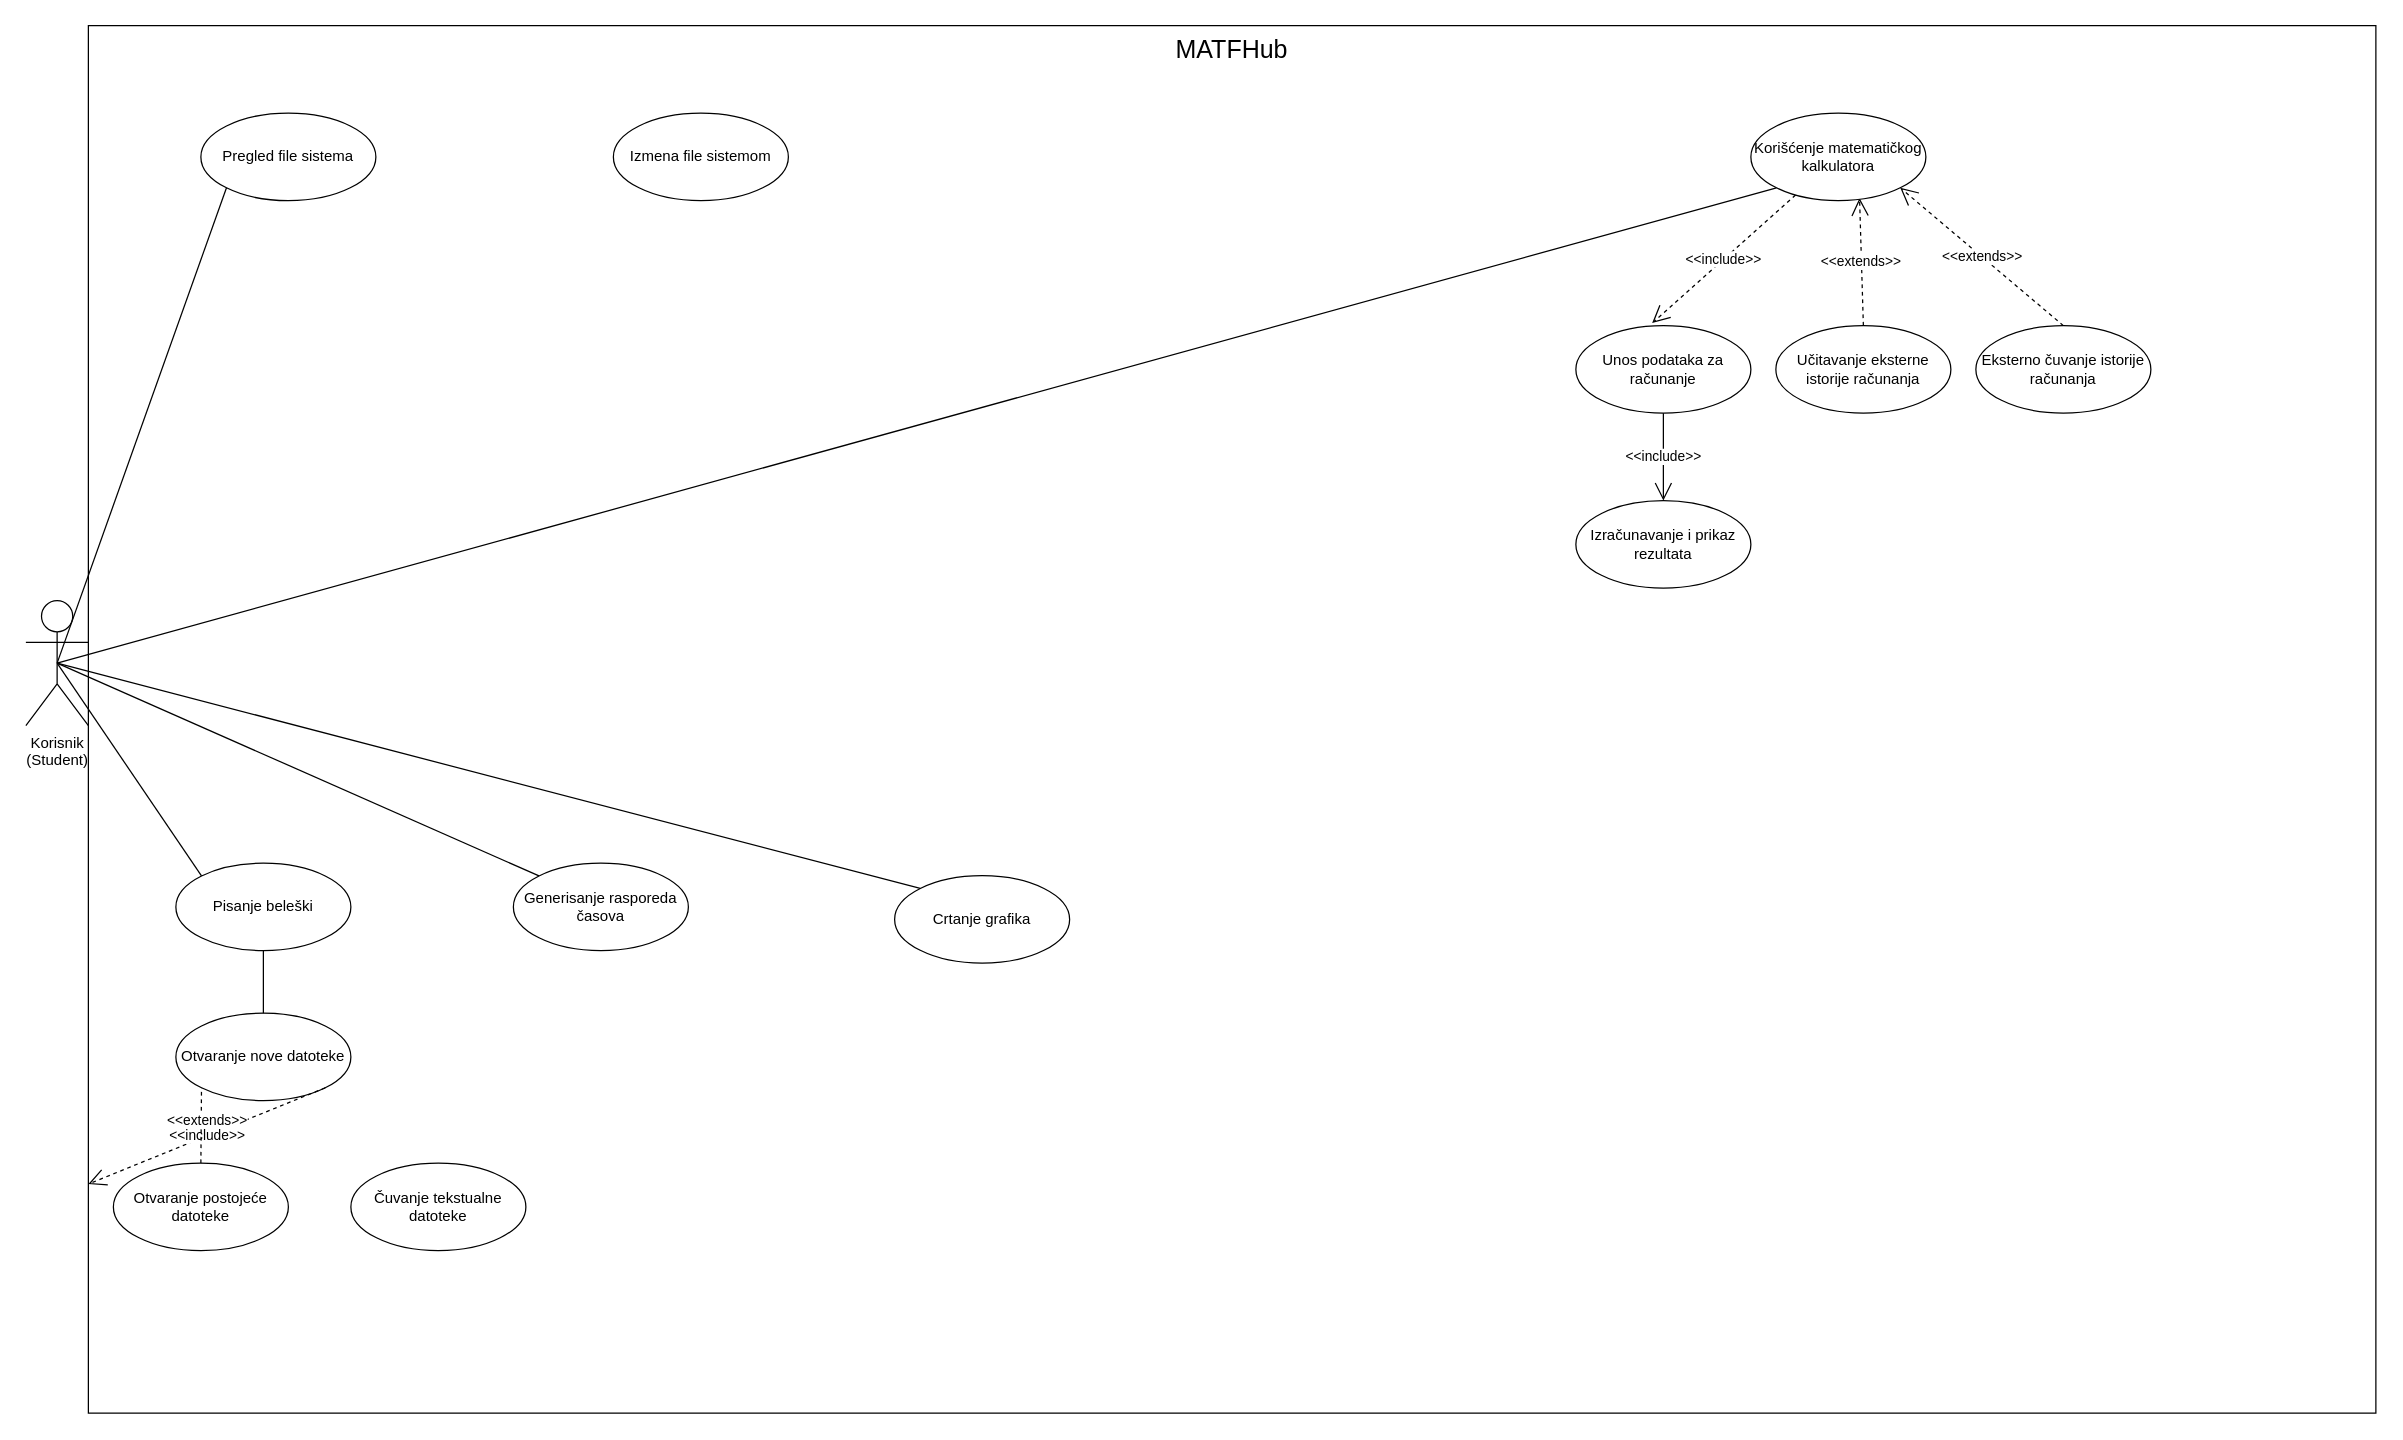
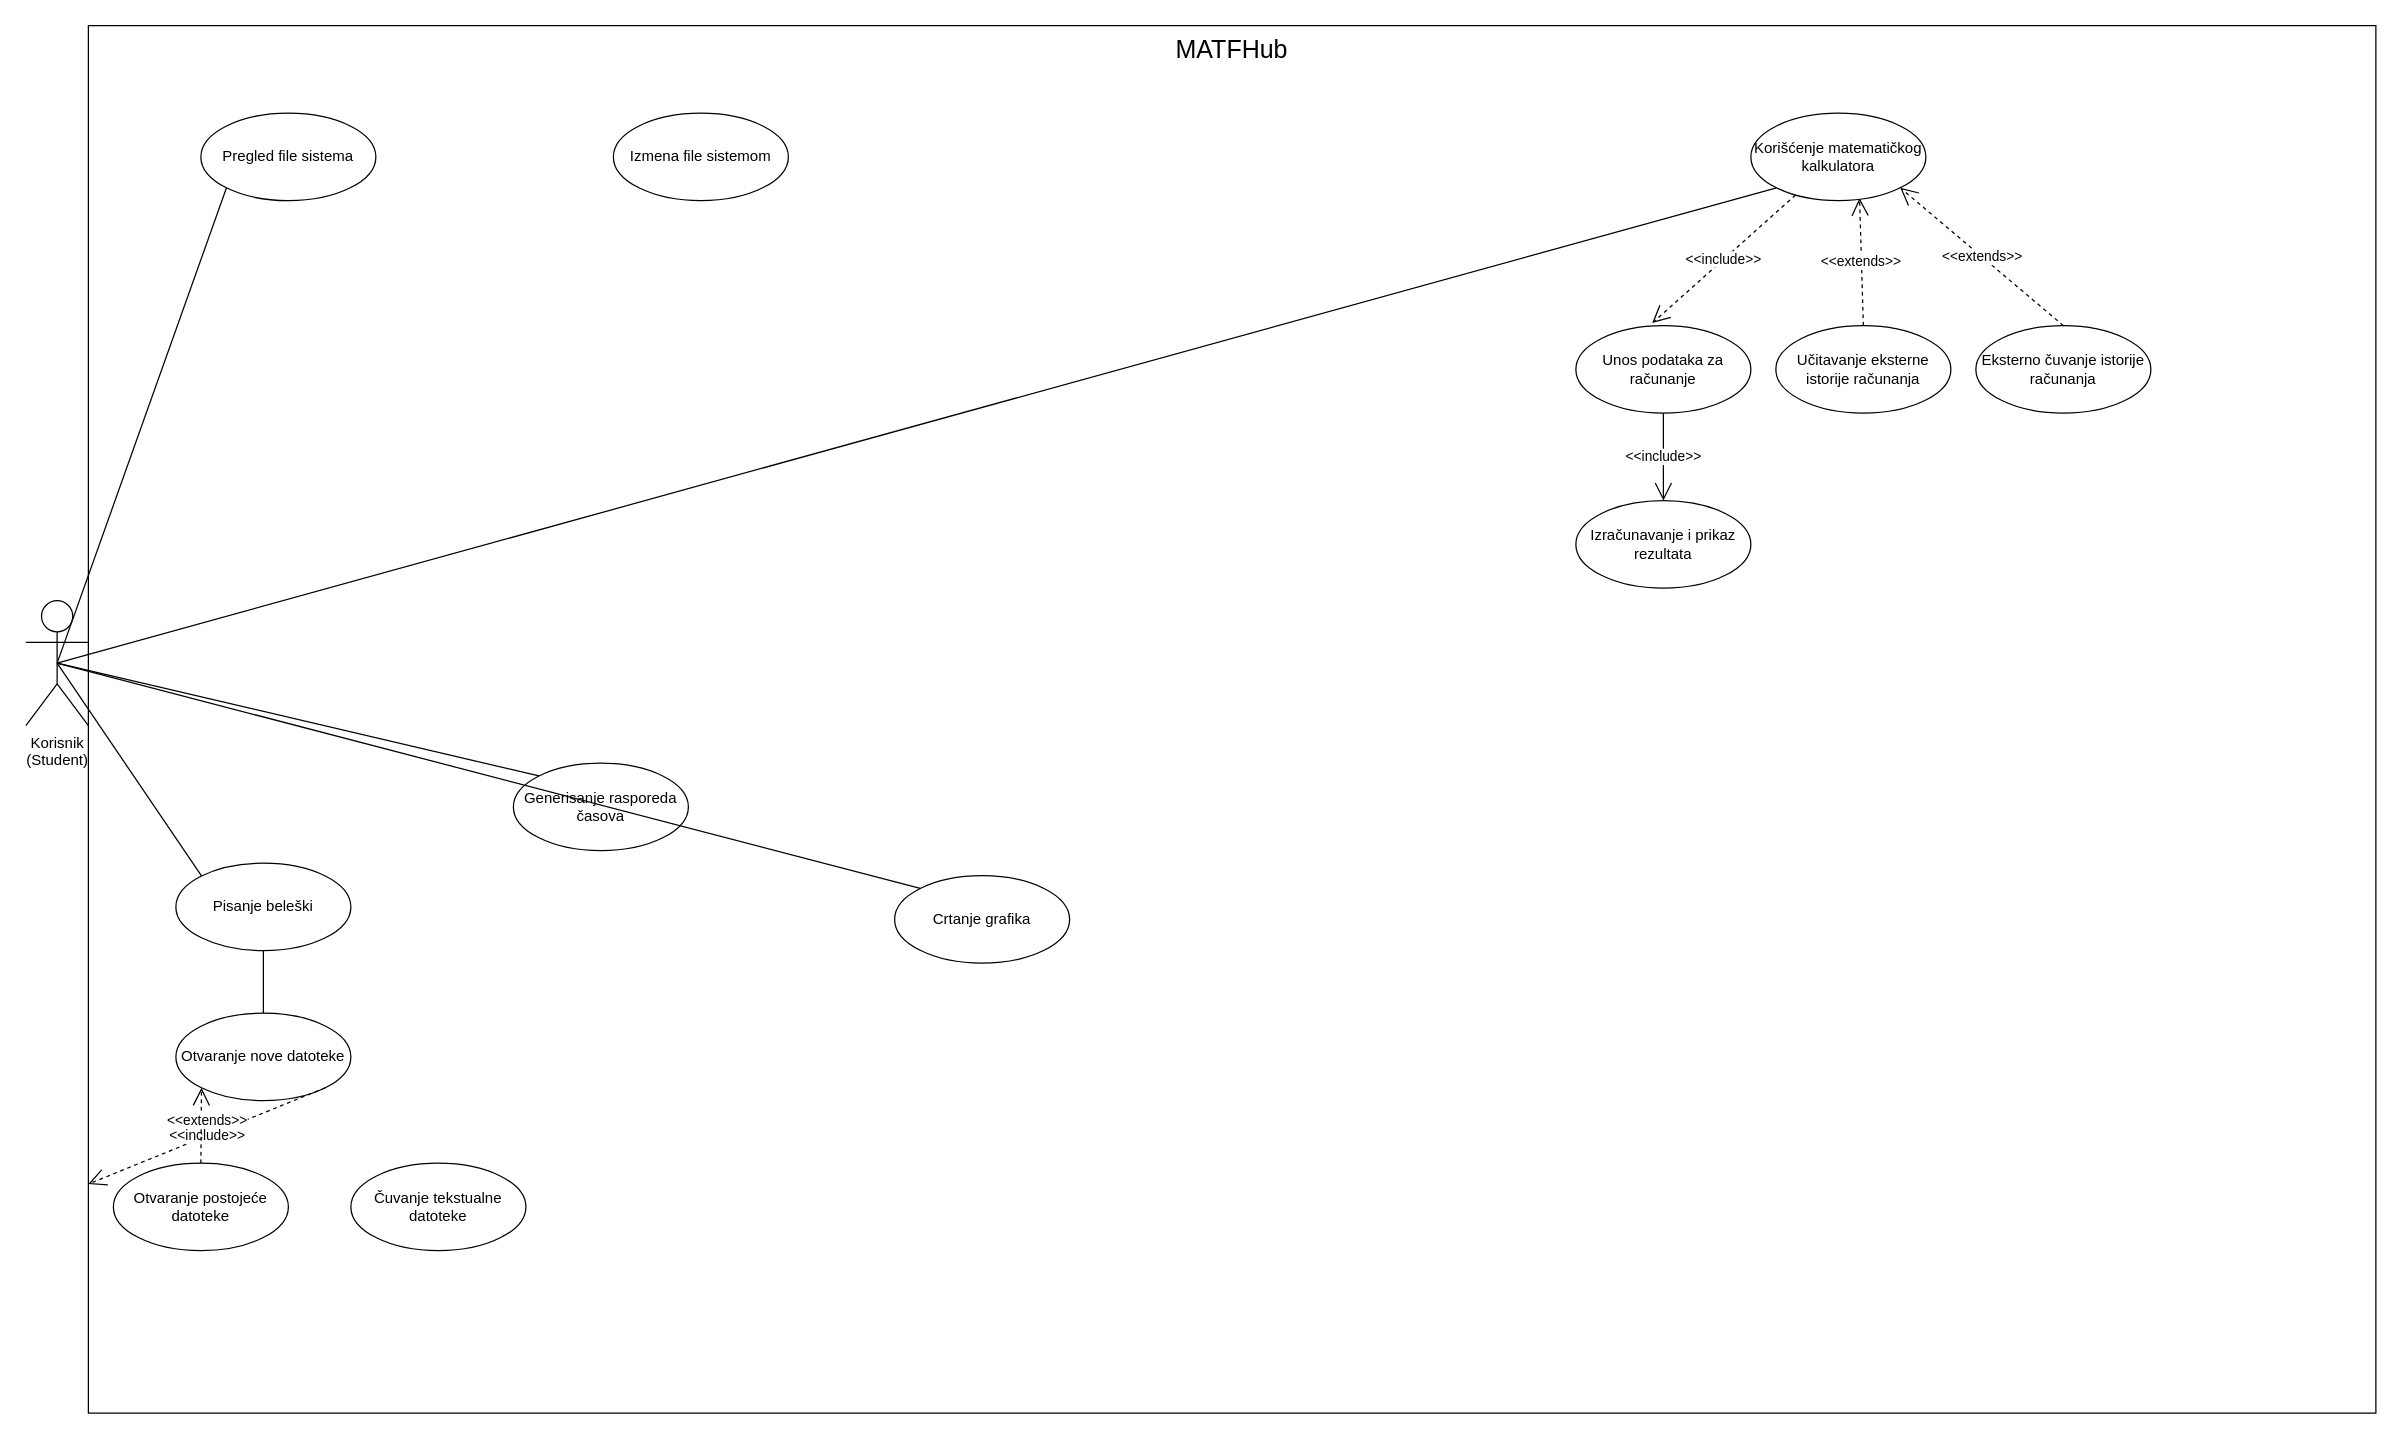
- <mxCell id="17" value="Generisanje rasporeda časova" style="ellipse;whiteSpace=wrap;html=1;" vertex="1" parent="1"><mxGeometry x="410" y="690" width="140" height="70" as="geometry" /></mxCell>
+ <mxCell id="17" value="Generisanje rasporeda časova" style="ellipse;whiteSpace=wrap;html=1;" vertex="1" parent="1"><mxGeometry x="410" y="610" width="140" height="70" as="geometry" /></mxCell>
- <mxCell id="27" value="&amp;lt;&amp;lt;extends&amp;gt;&amp;gt;" style="endArrow=none;endSize=12;dashed=1;html=1;rounded=0;entryX=0;entryY=1;entryDx=0;entryDy=0;exitX=0.5;exitY=0;exitDx=0;exitDy=0;" edge="1" parent="1" source="24" target="23"><mxGeometry x="0.138" y="-5" width="160" relative="1" as="geometry"><mxPoint x="361" y="890.25" as="sourcePoint" /><mxPoint x="350" y="950.25" as="targetPoint" /><Array as="points" /><mxPoint as="offset" /></mxGeometry></mxCell>
+ <mxCell id="27" value="&amp;lt;&amp;lt;extends&amp;gt;&amp;gt;" style="endArrow=open;endSize=12;dashed=1;html=1;rounded=0;entryX=0;entryY=1;entryDx=0;entryDy=0;exitX=0.5;exitY=0;exitDx=0;exitDy=0;" edge="1" parent="1" source="24" target="23"><mxGeometry x="0.138" y="-5" width="160" relative="1" as="geometry"><mxPoint x="361" y="890.25" as="sourcePoint" /><mxPoint x="350" y="950.25" as="targetPoint" /><Array as="points" /><mxPoint as="offset" /></mxGeometry></mxCell>
